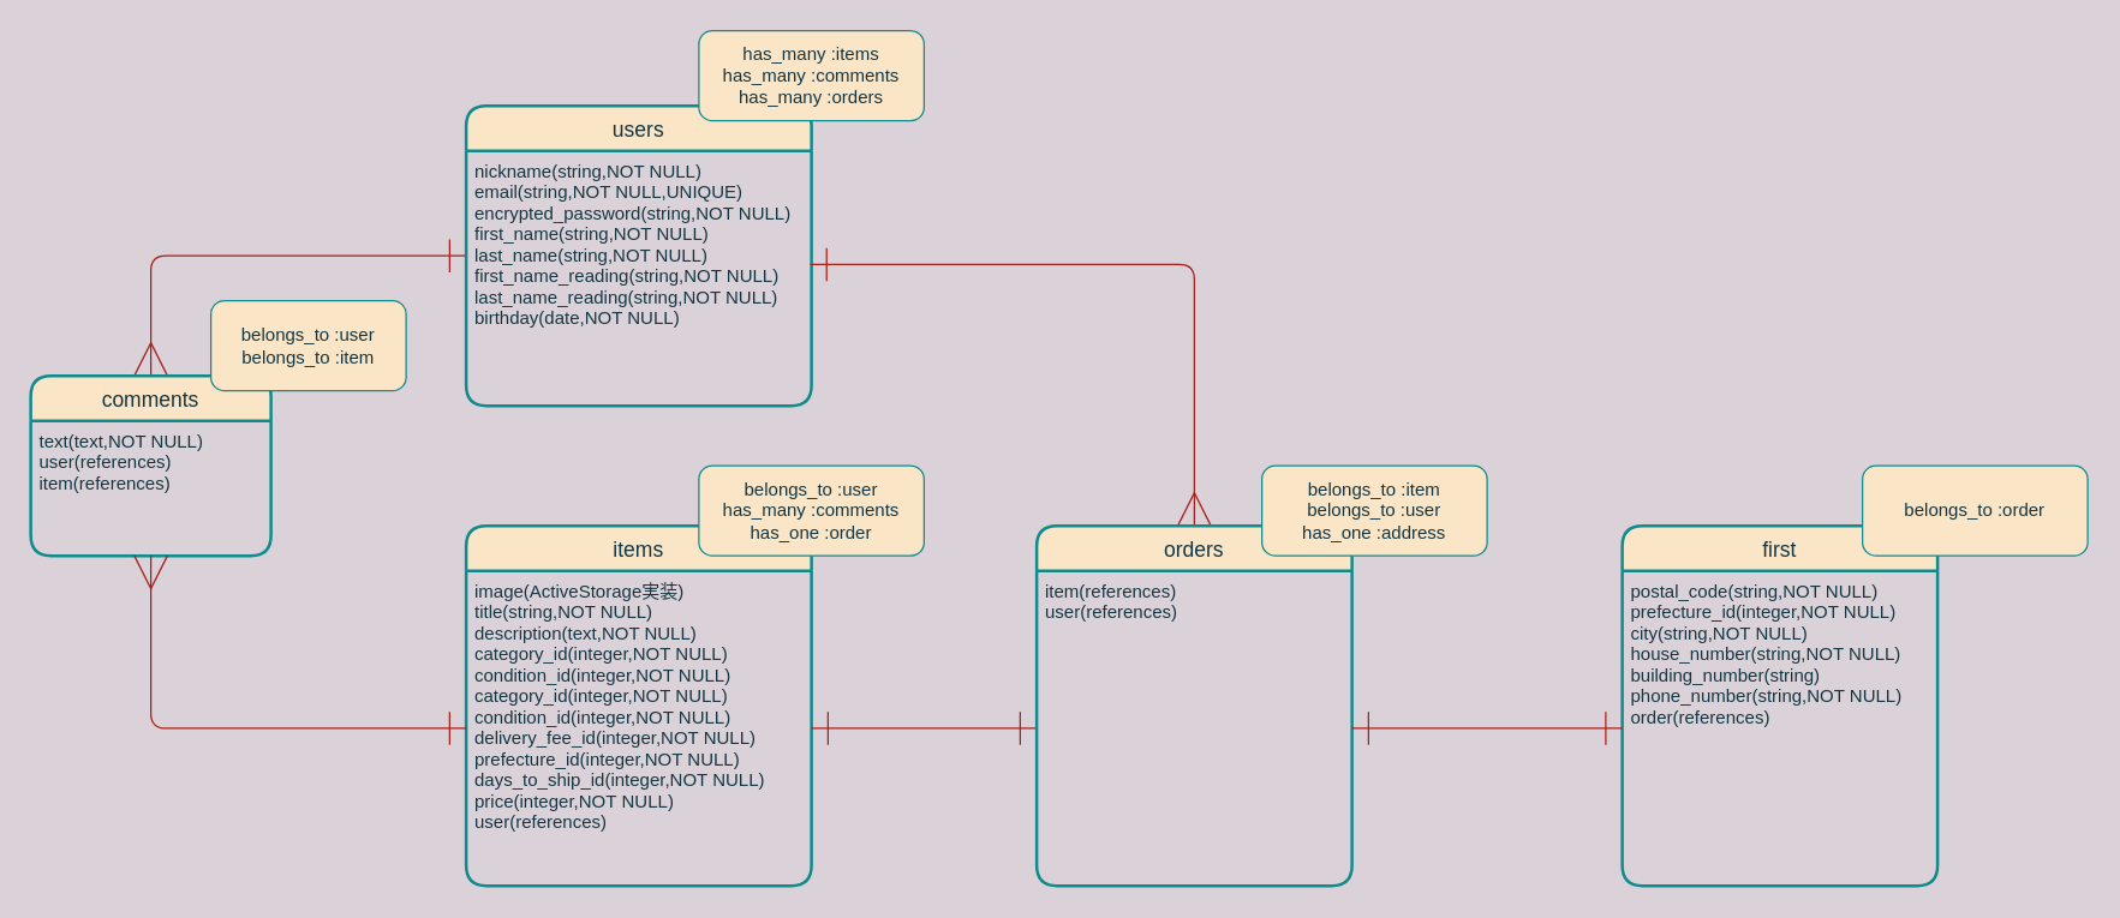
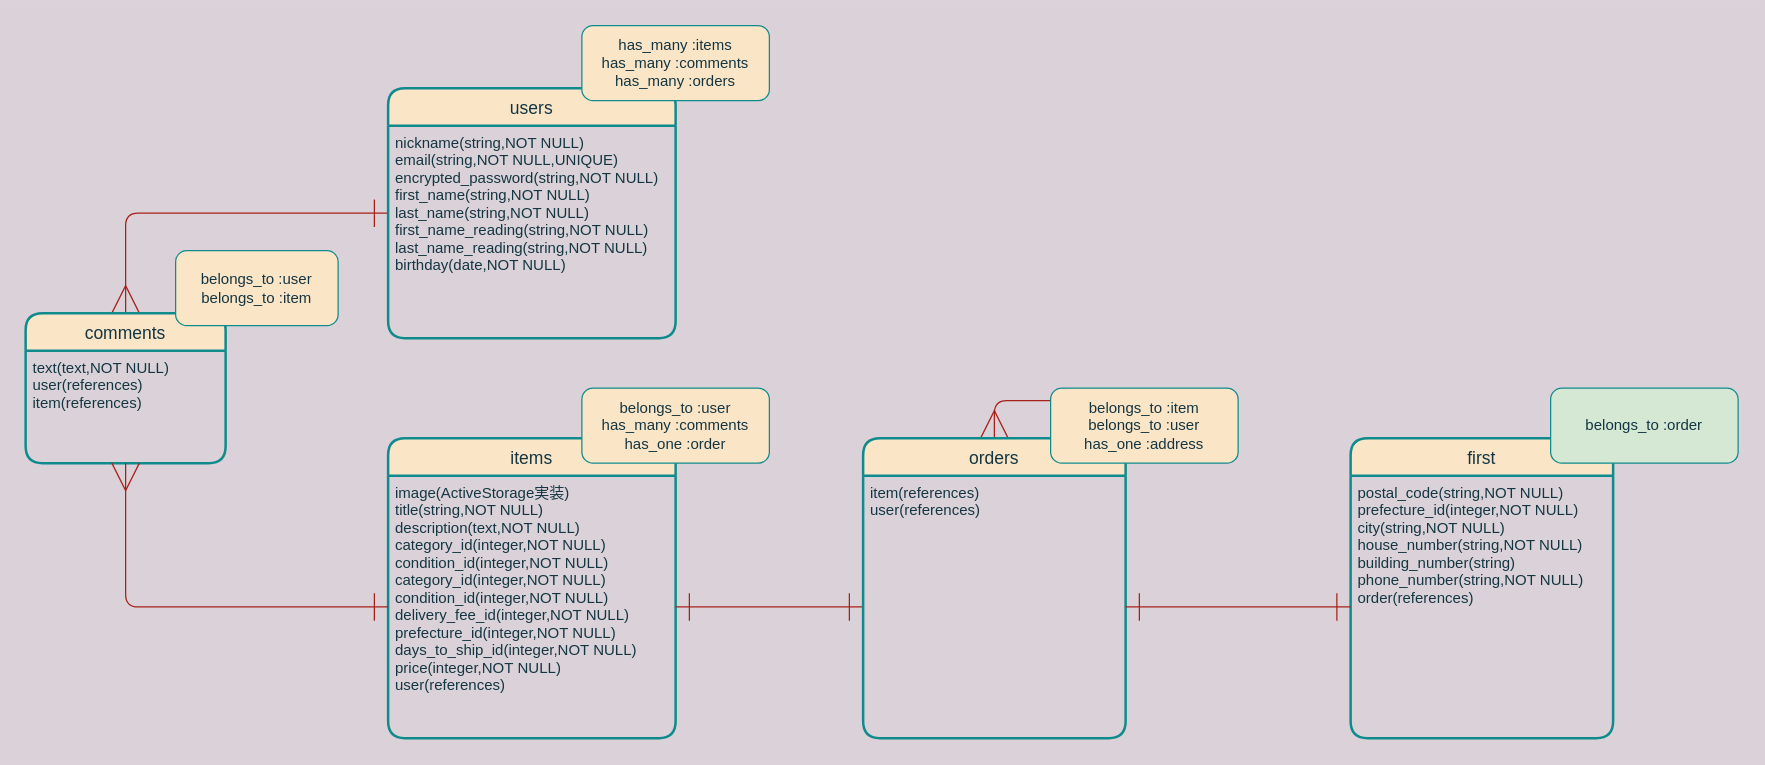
- <mxCell id="17" style="edgeStyle=orthogonalEdgeStyle;curved=0;rounded=1;sketch=0;orthogonalLoop=1;jettySize=auto;html=1;exitX=0.5;exitY=0;exitDx=0;exitDy=0;entryX=0.996;entryY=0.446;entryDx=0;entryDy=0;entryPerimeter=0;startArrow=ERmany;startFill=0;startSize=20;endArrow=ERone;endFill=0;endSize=20;strokeColor=#A8201A;fillColor=#FAE5C7;fontColor=#143642;" parent="1" source="18" target="4" edge="1"><mxGeometry relative="1" as="geometry" /></mxCell>
+ <mxCell id="17" style="edgeStyle=orthogonalEdgeStyle;curved=0;rounded=1;sketch=0;orthogonalLoop=1;jettySize=auto;html=1;exitX=0.5;exitY=0;exitDx=0;exitDy=0;startArrow=ERmany;startFill=0;startSize=20;endArrow=ERone;endFill=0;endSize=20;strokeColor=#A8201A;fillColor=#FAE5C7;fontColor=#143642;" parent="1" source="18" target="21" edge="1"><mxGeometry relative="1" as="geometry" /></mxCell>
- <mxCell id="14" value="&lt;span&gt;belongs_to :order&lt;/span&gt;" style="whiteSpace=wrap;html=1;align=center;treeFolding=1;treeMoving=1;newEdgeStyle={&quot;edgeStyle&quot;:&quot;elbowEdgeStyle&quot;,&quot;startArrow&quot;:&quot;none&quot;,&quot;endArrow&quot;:&quot;none&quot;};fillColor=#FAE5C7;strokeColor=#0F8B8D;fontColor=#143642;rounded=1;" parent="1" vertex="1"><mxGeometry x="1240" y="310" width="150" height="60" as="geometry" /></mxCell>
+ <mxCell id="14" value="&lt;span&gt;belongs_to :order&lt;/span&gt;" style="whiteSpace=wrap;html=1;align=center;treeFolding=1;treeMoving=1;newEdgeStyle={&quot;edgeStyle&quot;:&quot;elbowEdgeStyle&quot;,&quot;startArrow&quot;:&quot;none&quot;,&quot;endArrow&quot;:&quot;none&quot;};fillColor=#d5e8d4;strokeColor=#0F8B8D;fontColor=#143642;rounded=1;" parent="1" vertex="1"><mxGeometry x="1240" y="310" width="150" height="60" as="geometry" /></mxCell>
